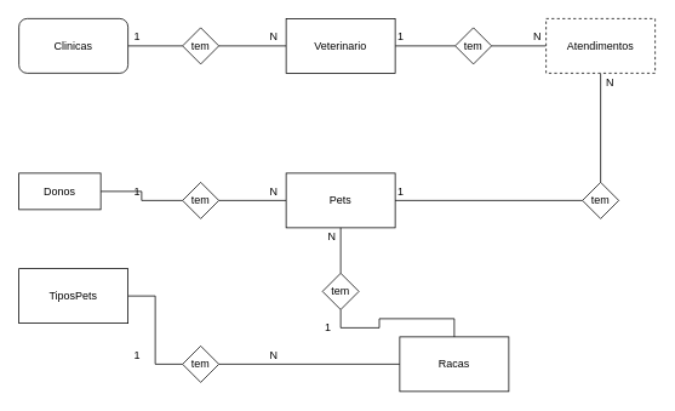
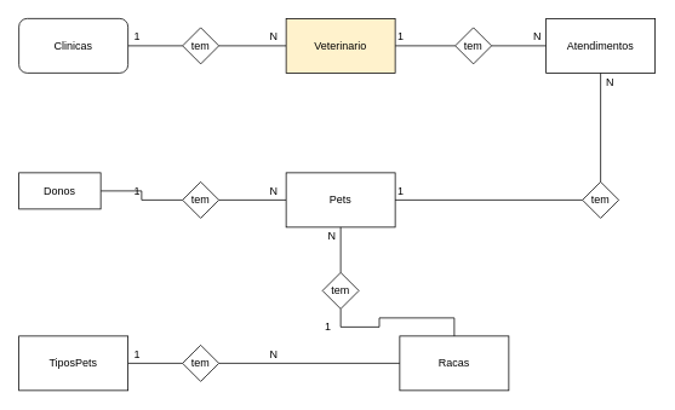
- <mxCell id="10" value="Veterinario" style="rounded=0;whiteSpace=wrap;html=1;" vertex="1" parent="1"><mxGeometry x="314" y="20" width="120" height="60" as="geometry" /></mxCell>
+ <mxCell id="10" value="Veterinario" style="rounded=0;whiteSpace=wrap;html=1;fillColor=#fff2cc;" vertex="1" parent="1"><mxGeometry x="314" y="20" width="120" height="60" as="geometry" /></mxCell>
- <mxCell id="13" value="Atendimentos" style="rounded=0;whiteSpace=wrap;html=1;dashed=1;" vertex="1" parent="1"><mxGeometry x="600" y="20" width="120" height="60" as="geometry" /></mxCell>
+ <mxCell id="13" value="Atendimentos" style="rounded=0;whiteSpace=wrap;html=1;" vertex="1" parent="1"><mxGeometry x="600" y="20" width="120" height="60" as="geometry" /></mxCell>
- <mxCell id="17" value="TiposPets" style="rounded=0;whiteSpace=wrap;html=1;" vertex="1" parent="1"><mxGeometry x="20" y="295" width="120" height="60" as="geometry" /></mxCell>
+ <mxCell id="17" value="TiposPets" style="rounded=0;whiteSpace=wrap;html=1;" vertex="1" parent="1"><mxGeometry x="20" y="370" width="120" height="60" as="geometry" /></mxCell>
